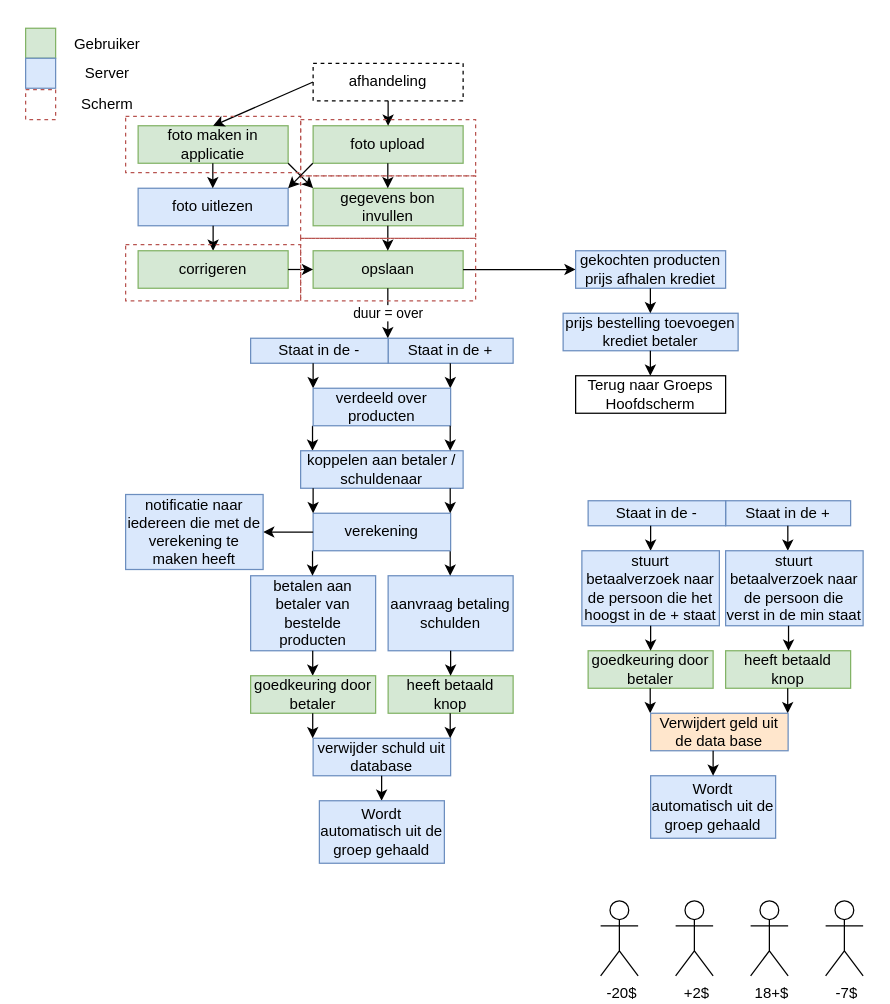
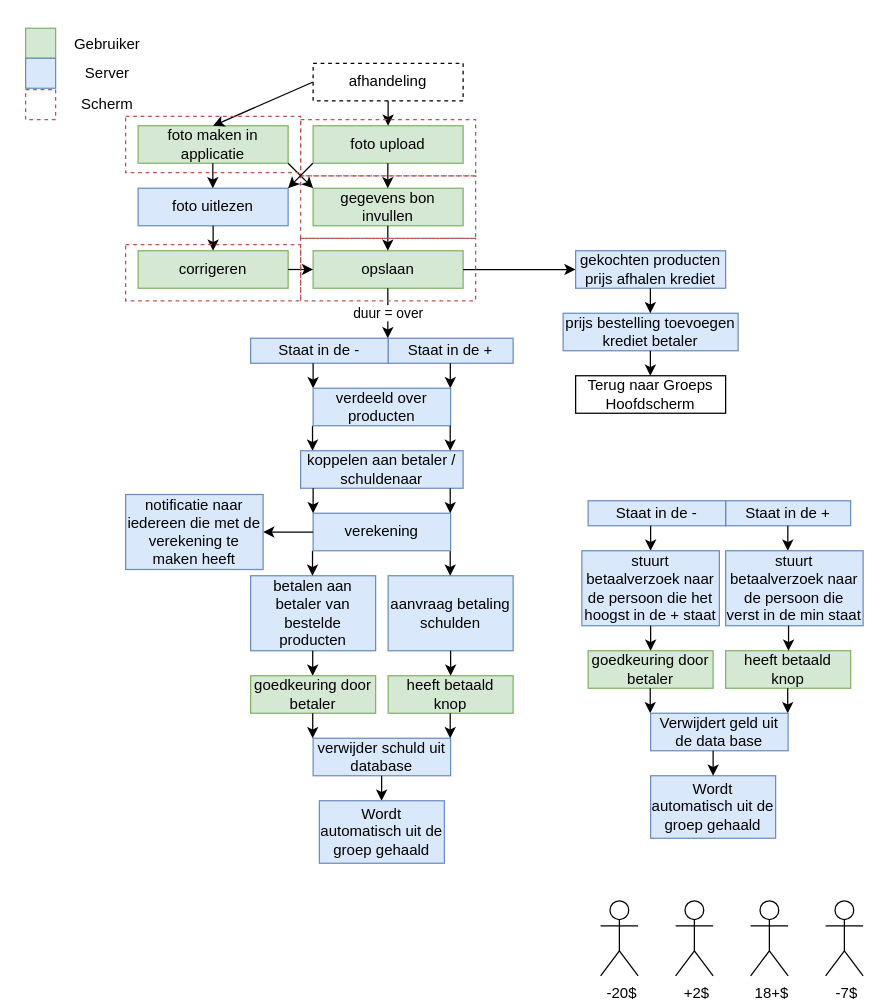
- <mxCell id="74" value="Verwijdert geld uit de data base" style="rounded=0;whiteSpace=wrap;html=1;fillColor=#ffe6cc;strokeColor=#6c8ebf;" vertex="1" parent="1"><mxGeometry x="520" y="570" width="110" height="30" as="geometry" /></mxCell>
+ <mxCell id="74" value="Verwijdert geld uit de data base" style="rounded=0;whiteSpace=wrap;html=1;fillColor=#dae8fc;strokeColor=#6c8ebf;" vertex="1" parent="1"><mxGeometry x="520" y="570" width="110" height="30" as="geometry" /></mxCell>
